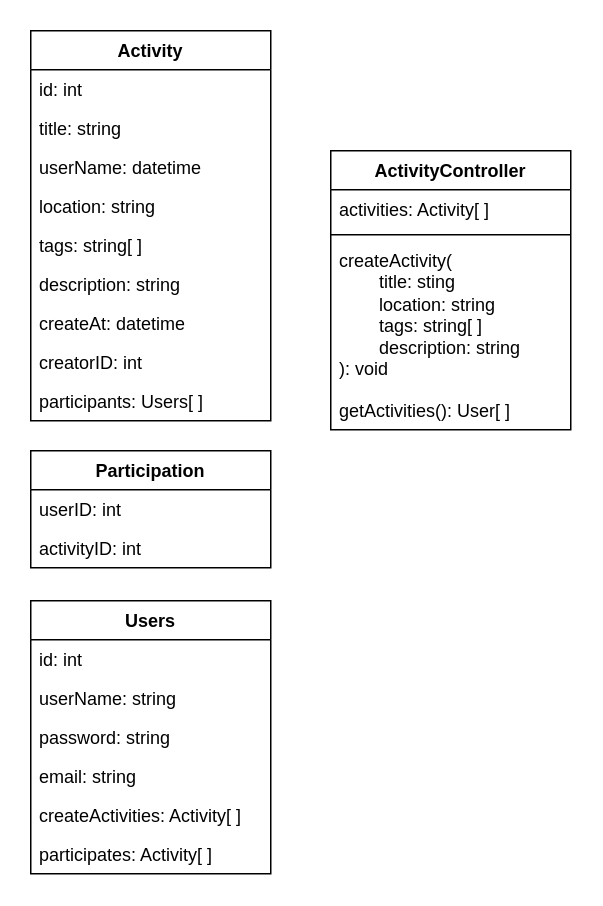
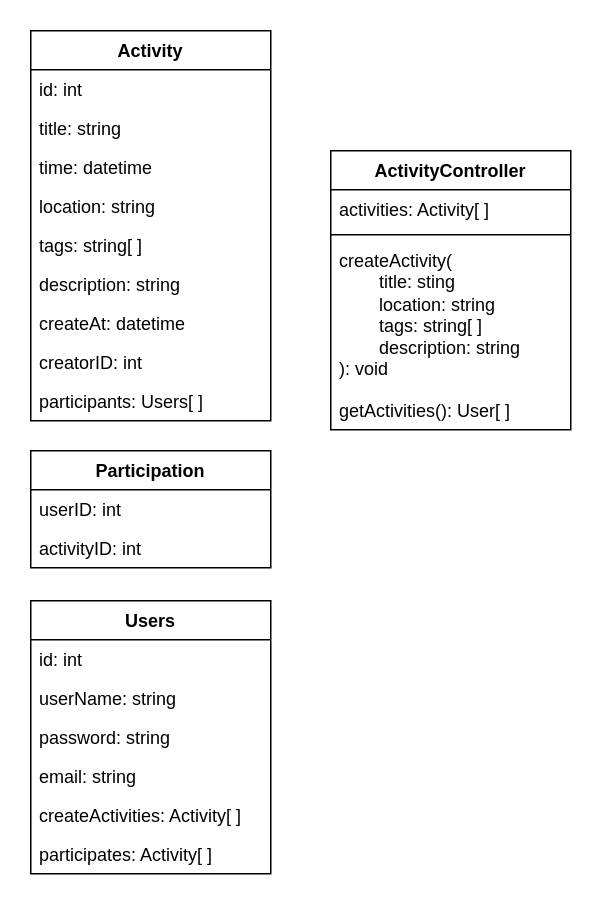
- <mxCell id="5" value="userName: datetime" style="text;strokeColor=none;fillColor=none;align=left;verticalAlign=top;spacingLeft=4;spacingRight=4;overflow=hidden;rotatable=0;points=[[0,0.5],[1,0.5]];portConstraint=eastwest;whiteSpace=wrap;html=1;" parent="2" vertex="1"><mxGeometry y="78" width="160" height="26" as="geometry" /></mxCell>
+ <mxCell id="5" value="time: datetime" style="text;strokeColor=none;fillColor=none;align=left;verticalAlign=top;spacingLeft=4;spacingRight=4;overflow=hidden;rotatable=0;points=[[0,0.5],[1,0.5]];portConstraint=eastwest;whiteSpace=wrap;html=1;" parent="2" vertex="1"><mxGeometry y="78" width="160" height="26" as="geometry" /></mxCell>
